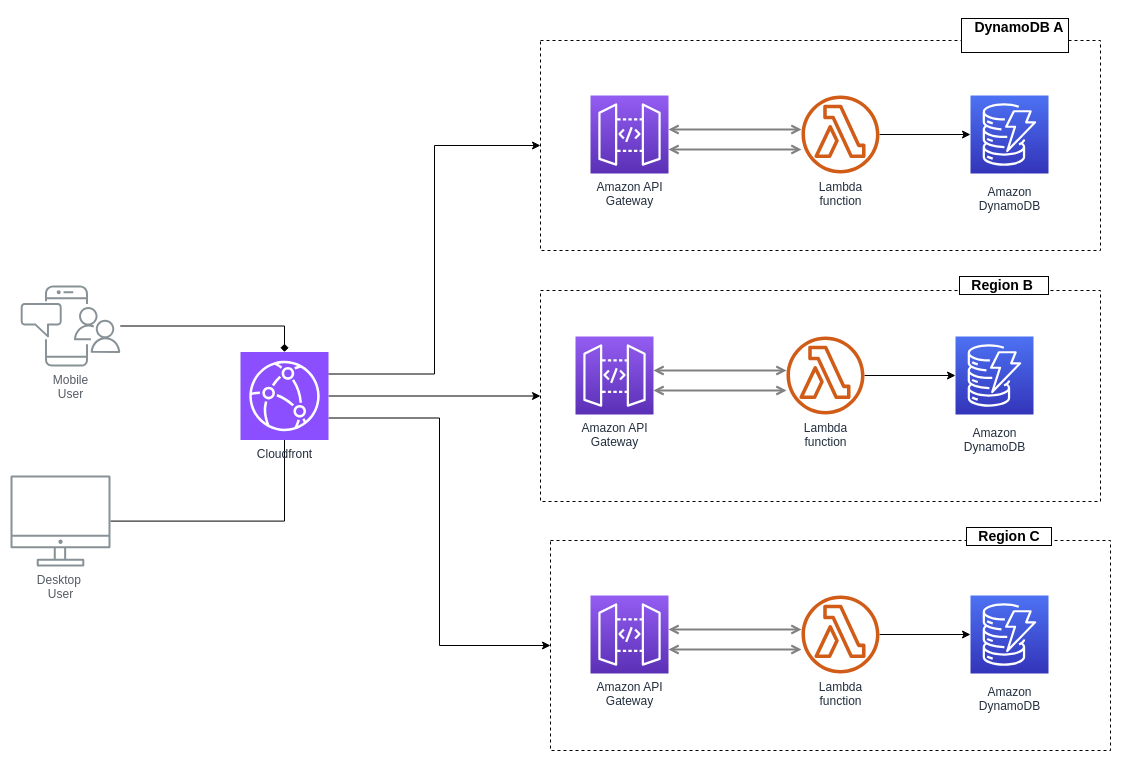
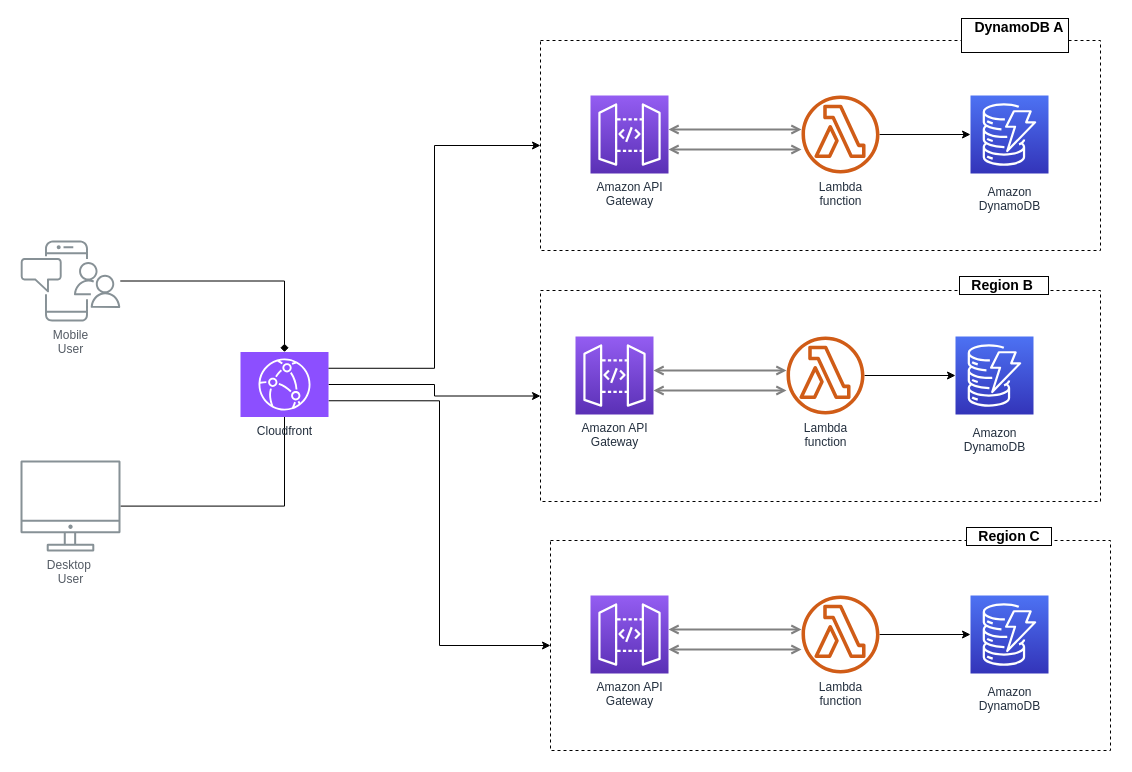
- <mxCell id="9" value="Mobile&lt;br&gt;User" style="outlineConnect=0;gradientColor=none;fontColor=#545B64;strokeColor=none;fillColor=#879196;dashed=0;verticalLabelPosition=bottom;verticalAlign=top;align=center;html=1;fontSize=12;fontStyle=0;aspect=fixed;shape=mxgraph.aws4.illustration_notification;pointerEvents=1;labelBackgroundColor=#ffffff;" parent="1" vertex="1"><mxGeometry x="20" y="285" width="100" height="81" as="geometry" /></mxCell>
+ <mxCell id="9" value="Mobile&lt;br&gt;User" style="outlineConnect=0;gradientColor=none;fontColor=#545B64;strokeColor=none;fillColor=#879196;dashed=0;verticalLabelPosition=bottom;verticalAlign=top;align=center;html=1;fontSize=12;fontStyle=0;aspect=fixed;shape=mxgraph.aws4.illustration_notification;pointerEvents=1;labelBackgroundColor=#ffffff;" parent="1" vertex="1"><mxGeometry x="20" y="240" width="100" height="81" as="geometry" /></mxCell>
- <mxCell id="16" value="Cloudfront" style="sketch=0;points=[[0,0,0],[0.25,0,0],[0.5,0,0],[0.75,0,0],[1,0,0],[0,1,0],[0.25,1,0],[0.5,1,0],[0.75,1,0],[1,1,0],[0,0.25,0],[0,0.5,0],[0,0.75,0],[1,0.25,0],[1,0.5,0],[1,0.75,0]];outlineConnect=0;fontColor=#232F3E;fillColor=#8C4FFF;strokeColor=#ffffff;dashed=0;verticalLabelPosition=bottom;verticalAlign=top;align=center;html=1;fontSize=12;fontStyle=0;aspect=fixed;shape=mxgraph.aws4.resourceIcon;resIcon=mxgraph.aws4.cloudfront;" parent="1" vertex="1"><mxGeometry x="240" y="351.5" width="88" height="88" as="geometry" /></mxCell>
+ <mxCell id="16" value="Cloudfront" style="sketch=0;points=[[0,0,0],[0.25,0,0],[0.5,0,0],[0.75,0,0],[1,0,0],[0,1,0],[0.25,1,0],[0.5,1,0],[0.75,1,0],[1,1,0],[0,0.25,0],[0,0.5,0],[0,0.75,0],[1,0.25,0],[1,0.5,0],[1,0.75,0]];outlineConnect=0;fontColor=#232F3E;fillColor=#8C4FFF;strokeColor=#ffffff;dashed=0;verticalLabelPosition=bottom;verticalAlign=top;align=center;html=1;fontSize=12;fontStyle=0;aspect=fixed;shape=mxgraph.aws4.resourceIcon;resIcon=mxgraph.aws4.cloudfront;" parent="1" vertex="1"><mxGeometry x="240" y="351.5" width="88" height="65" as="geometry" /></mxCell>
- <mxCell id="7" value="Desktop&amp;nbsp;&lt;div&gt;User&lt;/div&gt;" style="outlineConnect=0;gradientColor=none;fontColor=#545B64;strokeColor=none;fillColor=#879196;dashed=0;verticalLabelPosition=bottom;verticalAlign=top;align=center;html=1;fontSize=12;fontStyle=0;aspect=fixed;shape=mxgraph.aws4.illustration_desktop;pointerEvents=1;labelBackgroundColor=#ffffff;" parent="1" vertex="1"><mxGeometry x="10" y="475" width="100" height="91" as="geometry" /></mxCell>
+ <mxCell id="7" value="Desktop&amp;nbsp;&lt;div&gt;User&lt;/div&gt;" style="outlineConnect=0;gradientColor=none;fontColor=#545B64;strokeColor=none;fillColor=#879196;dashed=0;verticalLabelPosition=bottom;verticalAlign=top;align=center;html=1;fontSize=12;fontStyle=0;aspect=fixed;shape=mxgraph.aws4.illustration_desktop;pointerEvents=1;labelBackgroundColor=#ffffff;" parent="1" vertex="1"><mxGeometry x="20" y="460" width="100" height="91" as="geometry" /></mxCell>
